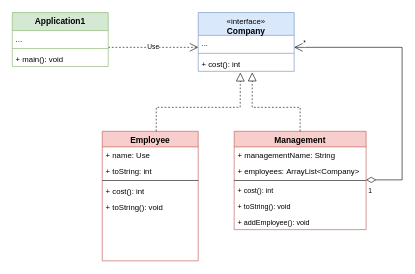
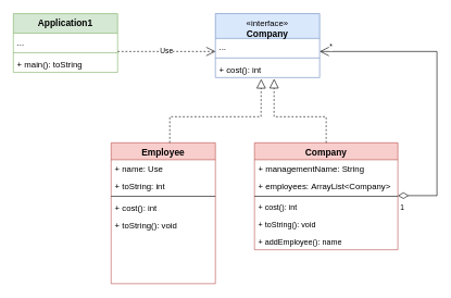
- <mxCell id="28" value="&lt;span style=&quot;font-size: 13px;&quot;&gt;+ main(): void&lt;/span&gt;" style="text;strokeColor=none;fillColor=none;align=left;verticalAlign=top;spacingLeft=4;spacingRight=4;overflow=hidden;rotatable=0;points=[[0,0.5],[1,0.5]];portConstraint=eastwest;whiteSpace=wrap;html=1;" vertex="1" parent="25"><mxGeometry y="64" width="160" height="26" as="geometry" /></mxCell>
+ <mxCell id="28" value="&lt;span style=&quot;font-size: 13px;&quot;&gt;+ main(): toString&lt;/span&gt;" style="text;strokeColor=none;fillColor=none;align=left;verticalAlign=top;spacingLeft=4;spacingRight=4;overflow=hidden;rotatable=0;points=[[0,0.5],[1,0.5]];portConstraint=eastwest;whiteSpace=wrap;html=1;" vertex="1" parent="25"><mxGeometry y="64" width="160" height="26" as="geometry" /></mxCell>
- <mxCell id="2" value="Management" style="swimlane;fontStyle=1;align=center;verticalAlign=top;childLayout=stackLayout;horizontal=1;startSize=26;horizontalStack=0;resizeParent=1;resizeLast=0;collapsible=1;marginBottom=0;rounded=0;shadow=0;strokeWidth=1;fillColor=#f8cecc;strokeColor=#b85450;fontSize=14;" parent="1" vertex="1"><mxGeometry x="390" y="218" width="220" height="164" as="geometry"><mxRectangle x="130" y="380" width="160" height="26" as="alternateBounds" /></mxGeometry></mxCell>
+ <mxCell id="2" value="Company" style="swimlane;fontStyle=1;align=center;verticalAlign=top;childLayout=stackLayout;horizontal=1;startSize=26;horizontalStack=0;resizeParent=1;resizeLast=0;collapsible=1;marginBottom=0;rounded=0;shadow=0;strokeWidth=1;fillColor=#f8cecc;strokeColor=#b85450;fontSize=14;" parent="1" vertex="1"><mxGeometry x="390" y="218" width="220" height="164" as="geometry"><mxRectangle x="130" y="380" width="160" height="26" as="alternateBounds" /></mxGeometry></mxCell>
- <mxCell id="8" value="+ addEmployee(): void" style="text;align=left;verticalAlign=top;spacingLeft=4;spacingRight=4;overflow=hidden;rotatable=0;points=[[0,0.5],[1,0.5]];portConstraint=eastwest;fontStyle=0" vertex="1" parent="2"><mxGeometry y="138" width="220" height="26" as="geometry" /></mxCell>
+ <mxCell id="8" value="+ addEmployee(): name" style="text;align=left;verticalAlign=top;spacingLeft=4;spacingRight=4;overflow=hidden;rotatable=0;points=[[0,0.5],[1,0.5]];portConstraint=eastwest;fontStyle=0" vertex="1" parent="2"><mxGeometry y="138" width="220" height="26" as="geometry" /></mxCell>
